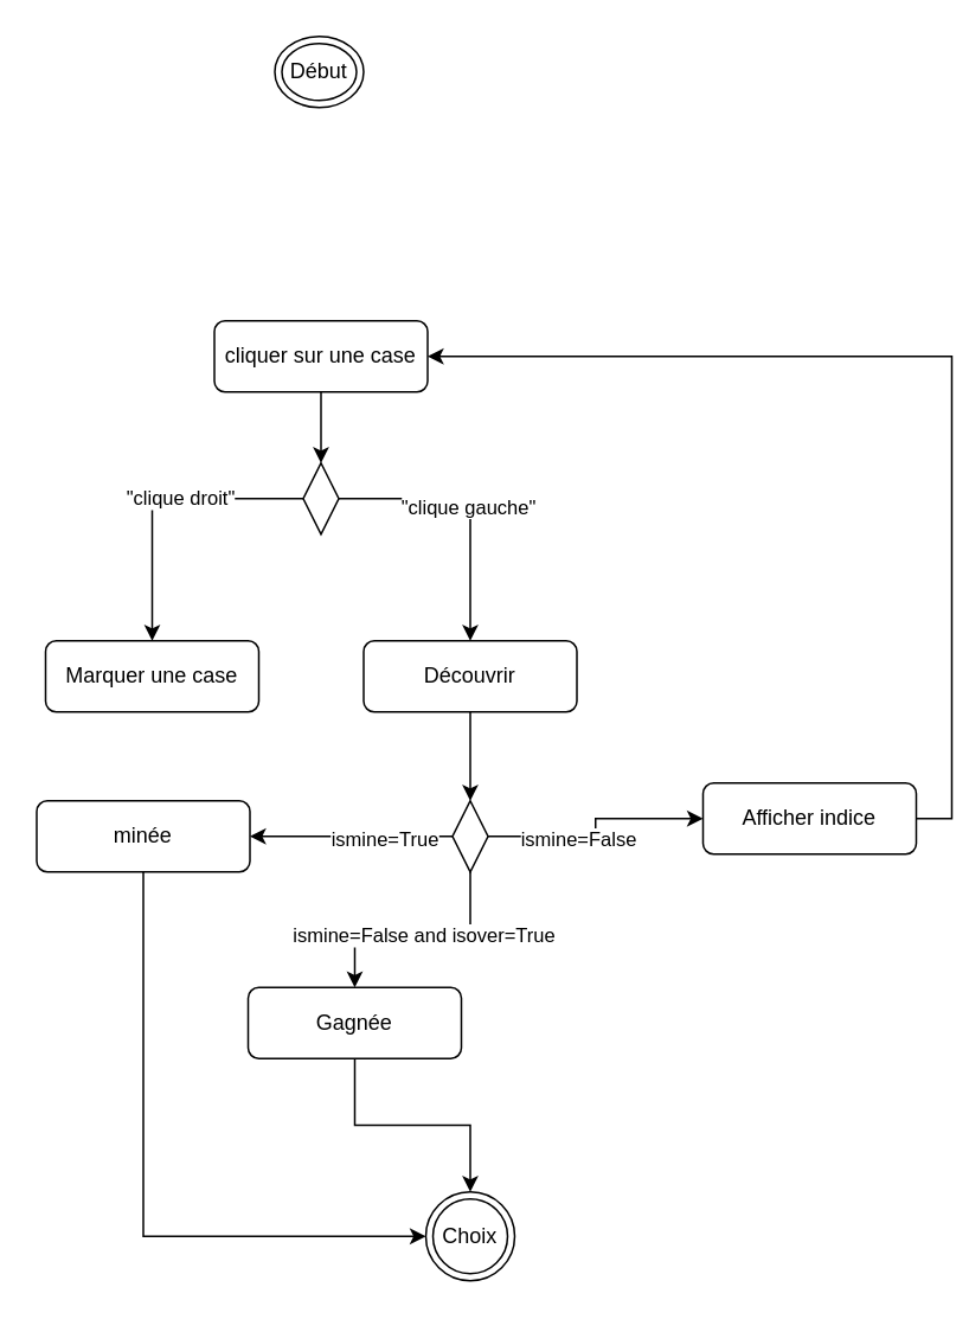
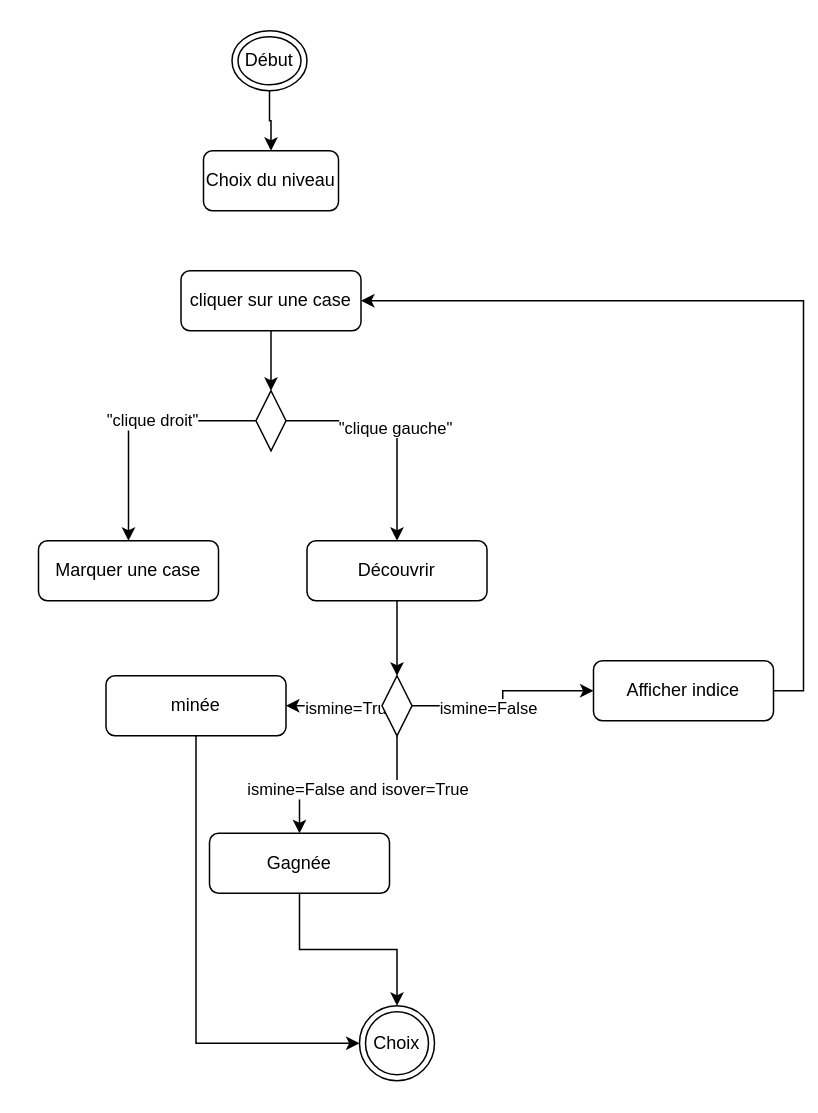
+ <mxCell id="7" style="edgeStyle=orthogonalEdgeStyle;rounded=0;orthogonalLoop=1;jettySize=auto;html=1;exitX=0.5;exitY=1;exitDx=0;exitDy=0;entryX=0.5;entryY=0;entryDx=0;entryDy=0;" edge="1" parent="1" source="8" target="6"><mxGeometry relative="1" as="geometry" /></mxCell>
+ <mxCell id="6" value="Choix du niveau" style="rounded=1;whiteSpace=wrap;html=1;fontSize=12;glass=0;strokeWidth=1;shadow=0;" vertex="1" parent="1"><mxGeometry x="135" y="100" width="90" height="40" as="geometry" /></mxCell>
- <mxCell id="26" value="minée" style="rounded=1;whiteSpace=wrap;html=1;fontSize=12;glass=0;strokeWidth=1;shadow=0;" vertex="1" parent="1"><mxGeometry x="20" y="450" width="120" height="40" as="geometry" /></mxCell>
+ <mxCell id="26" value="minée" style="rounded=1;whiteSpace=wrap;html=1;fontSize=12;glass=0;strokeWidth=1;shadow=0;" vertex="1" parent="1"><mxGeometry x="70" y="450" width="120" height="40" as="geometry" /></mxCell>
